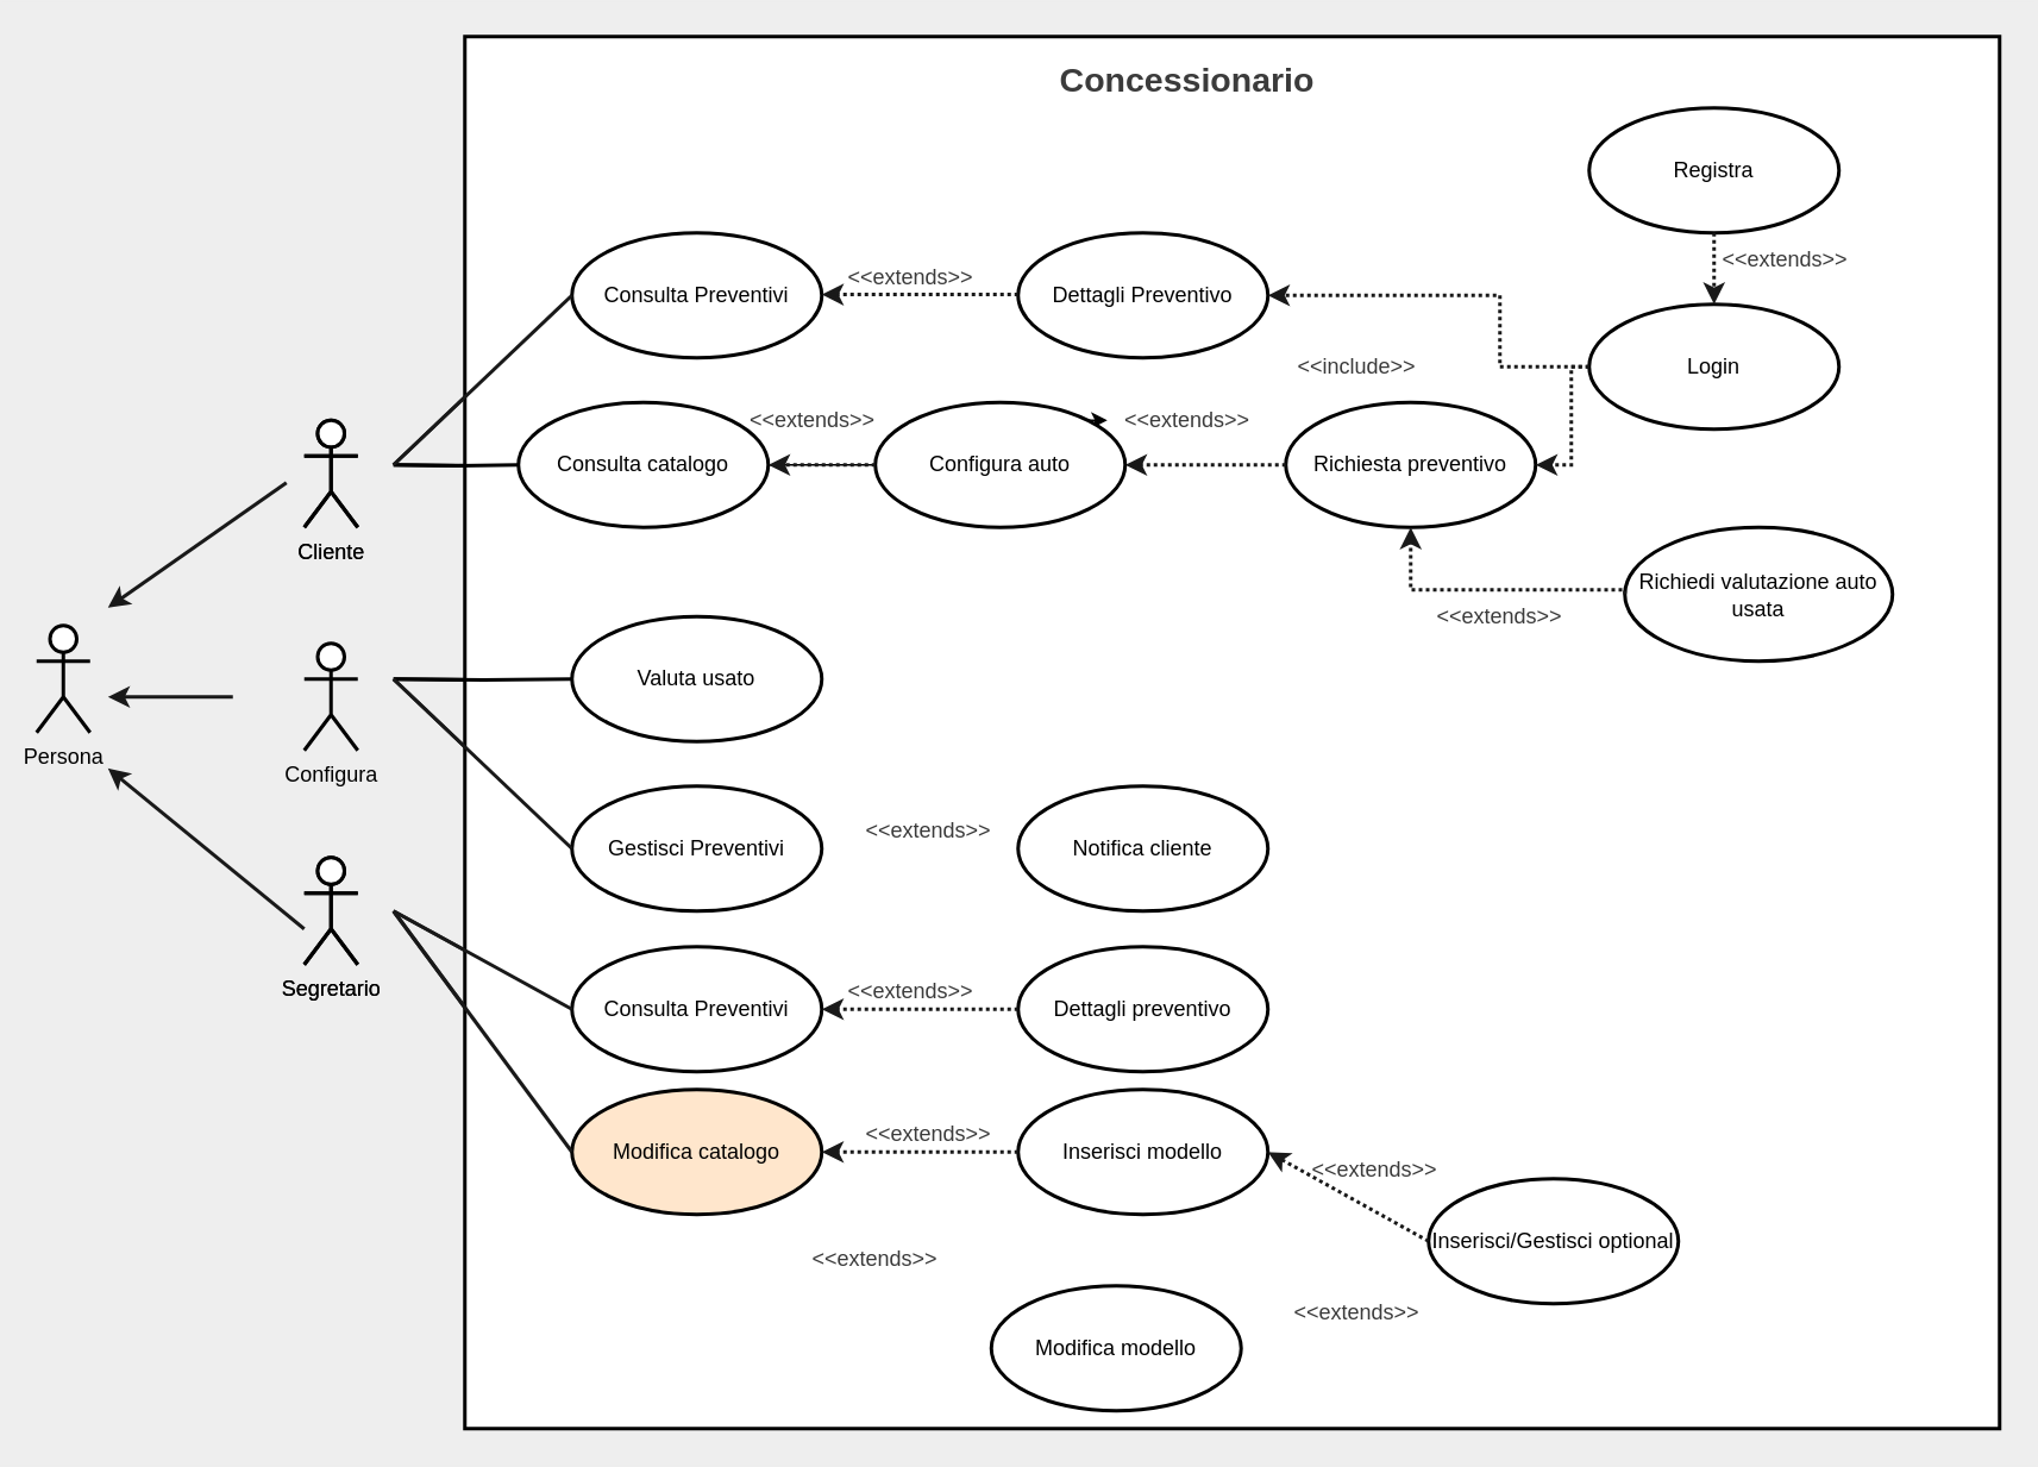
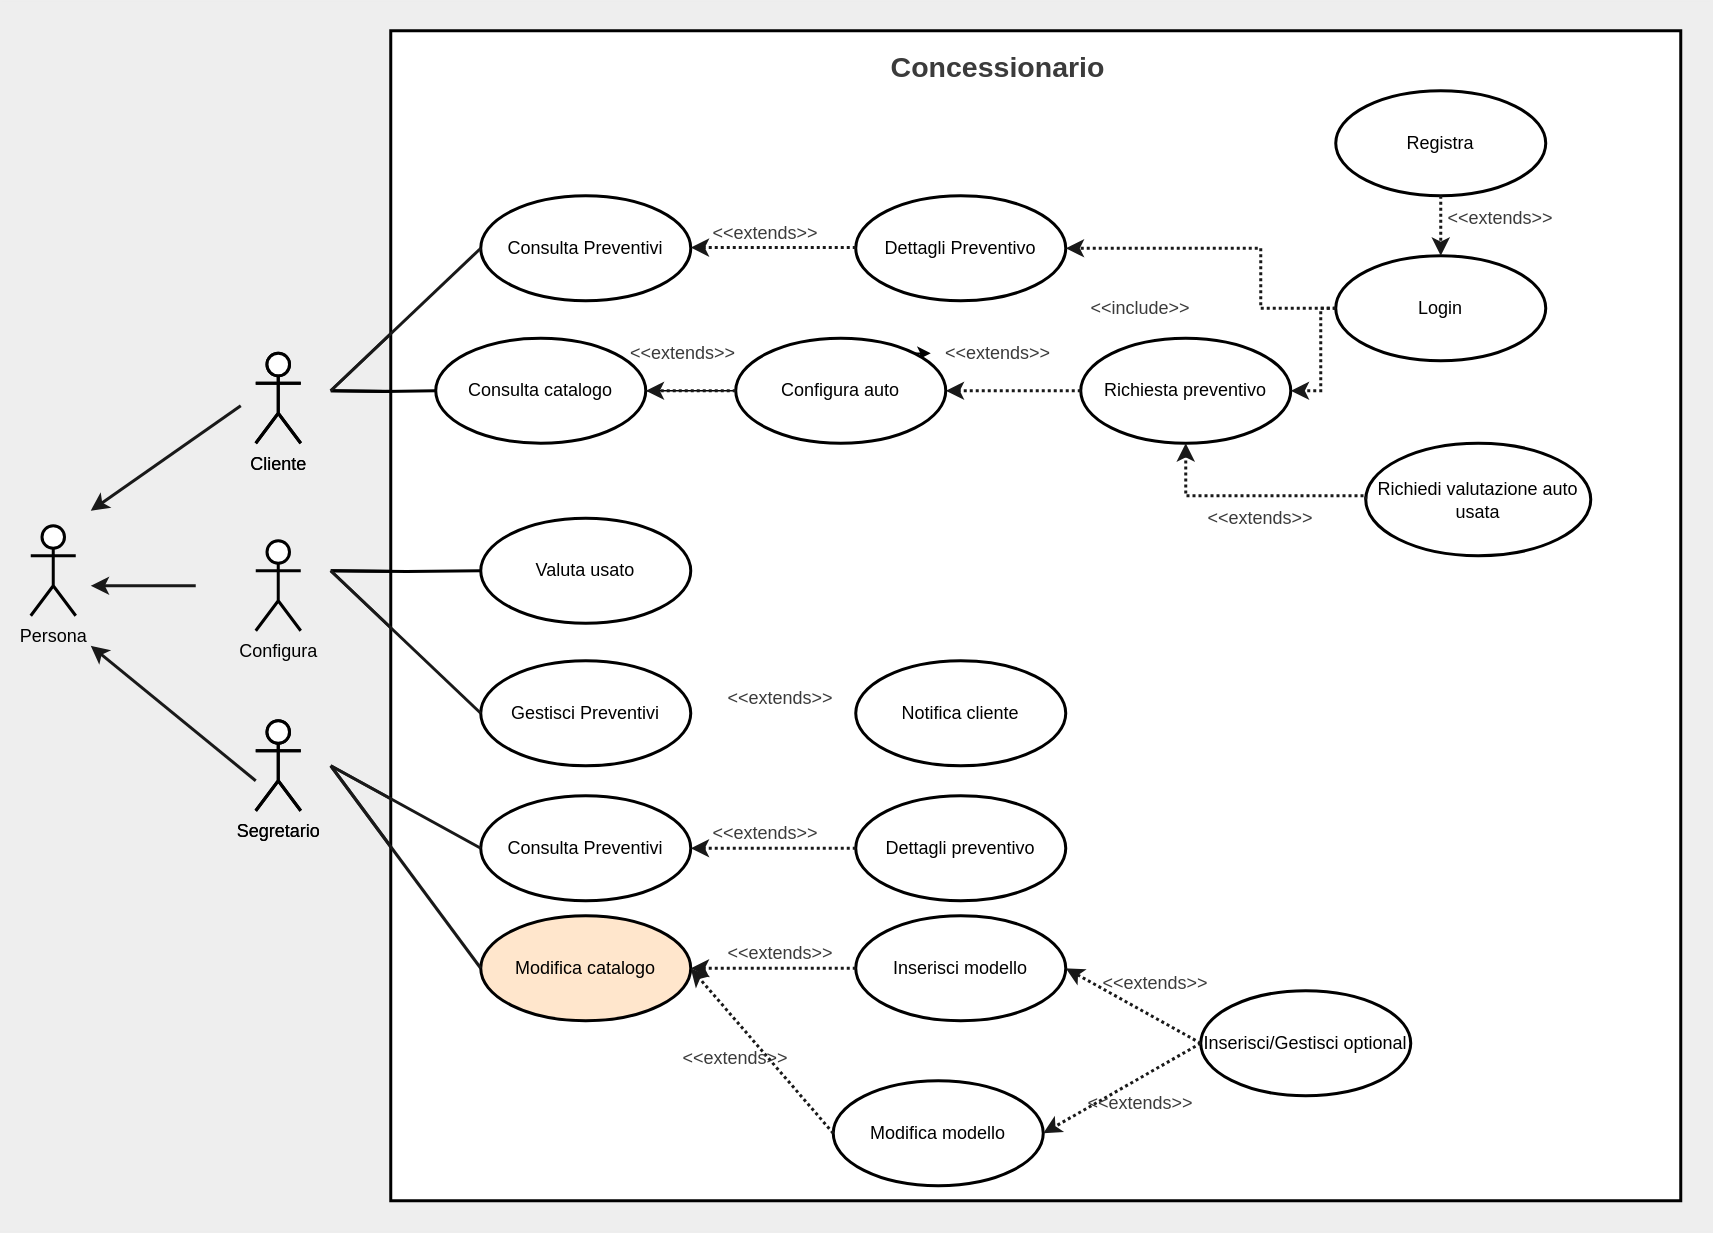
+ <mxCell id="62" value="" style="endArrow=classic;html=1;rounded=0;strokeColor=#191919;strokeWidth=2;fontColor=#3B3B3B;entryX=1;entryY=0.5;entryDx=0;entryDy=0;exitX=0;exitY=0.5;exitDx=0;exitDy=0;dashed=1;dashPattern=1 1;" parent="1" source="60" target="59" edge="1"><mxGeometry width="50" height="50" relative="1" as="geometry"><mxPoint x="580" y="600" as="sourcePoint" /><mxPoint x="630" y="550" as="targetPoint" /></mxGeometry></mxCell>
+ <mxCell id="75" value="" style="endArrow=classic;html=1;rounded=0;strokeColor=#191919;strokeWidth=2;fontColor=#3B3B3B;entryX=1;entryY=0.5;entryDx=0;entryDy=0;exitX=0;exitY=0.5;exitDx=0;exitDy=0;dashed=1;dashPattern=1 1;" parent="1" source="70" target="60" edge="1"><mxGeometry width="50" height="50" relative="1" as="geometry"><mxPoint x="790" y="565" as="sourcePoint" /><mxPoint x="690" y="565" as="targetPoint" /></mxGeometry></mxCell>
